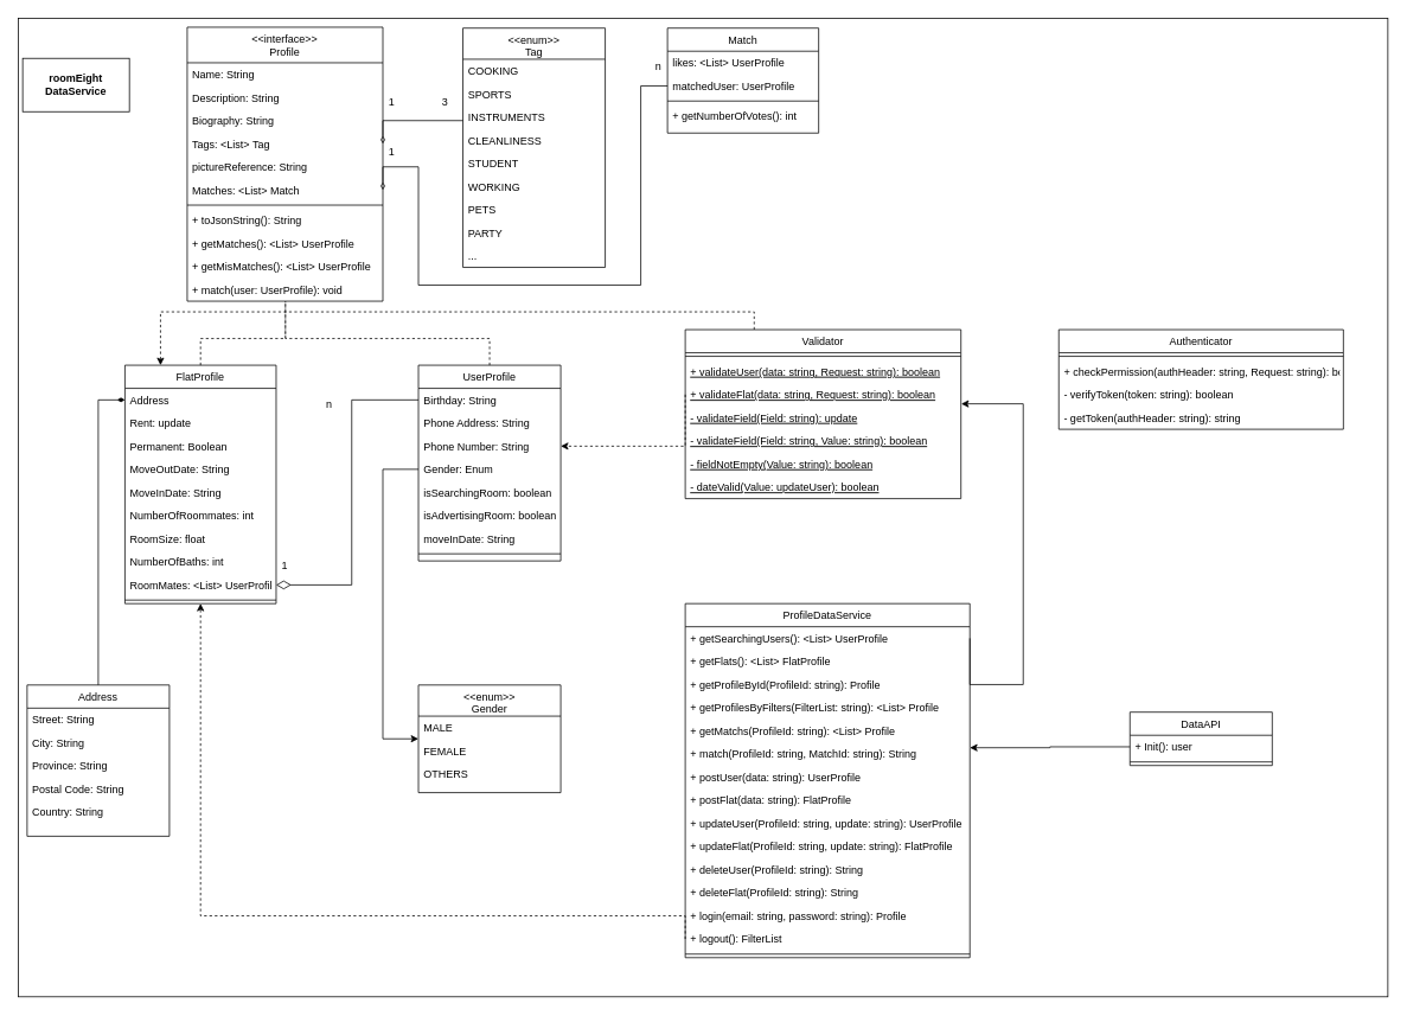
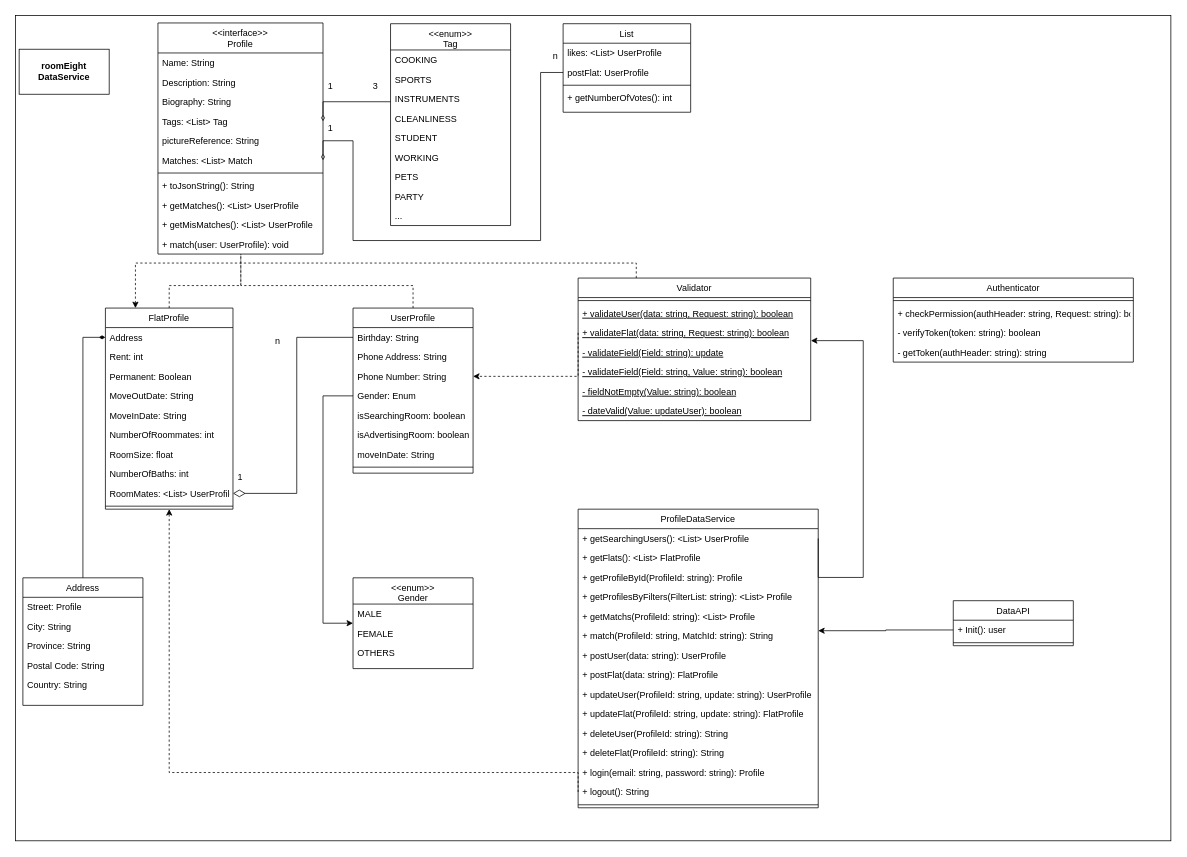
- <mxCell id="99" value="Match" style="swimlane;fontStyle=0;align=center;verticalAlign=top;childLayout=stackLayout;horizontal=1;startSize=26;horizontalStack=0;resizeParent=1;resizeLast=0;collapsible=1;marginBottom=0;rounded=0;shadow=0;strokeWidth=1;" parent="1" vertex="1"><mxGeometry x="750" y="31" width="170" height="118" as="geometry"><mxRectangle x="130" y="380" width="160" height="26" as="alternateBounds" /></mxGeometry></mxCell>
+ <mxCell id="99" value="List" style="swimlane;fontStyle=0;align=center;verticalAlign=top;childLayout=stackLayout;horizontal=1;startSize=26;horizontalStack=0;resizeParent=1;resizeLast=0;collapsible=1;marginBottom=0;rounded=0;shadow=0;strokeWidth=1;" parent="1" vertex="1"><mxGeometry x="750" y="31" width="170" height="118" as="geometry"><mxRectangle x="130" y="380" width="160" height="26" as="alternateBounds" /></mxGeometry></mxCell>
- <mxCell id="101" value="matchedUser: UserProfile" style="text;align=left;verticalAlign=top;spacingLeft=4;spacingRight=4;overflow=hidden;rotatable=0;points=[[0,0.5],[1,0.5]];portConstraint=eastwest;rounded=0;shadow=0;html=0;" parent="99" vertex="1"><mxGeometry y="52" width="170" height="26" as="geometry" /></mxCell>
+ <mxCell id="101" value="postFlat: UserProfile" style="text;align=left;verticalAlign=top;spacingLeft=4;spacingRight=4;overflow=hidden;rotatable=0;points=[[0,0.5],[1,0.5]];portConstraint=eastwest;rounded=0;shadow=0;html=0;" parent="99" vertex="1"><mxGeometry y="52" width="170" height="26" as="geometry" /></mxCell>
- <mxCell id="18" value="Rent: update" style="text;align=left;verticalAlign=top;spacingLeft=4;spacingRight=4;overflow=hidden;rotatable=0;points=[[0,0.5],[1,0.5]];portConstraint=eastwest;rounded=0;shadow=0;html=0;" parent="16" vertex="1"><mxGeometry y="52" width="170" height="26" as="geometry" /></mxCell>
+ <mxCell id="18" value="Rent: int" style="text;align=left;verticalAlign=top;spacingLeft=4;spacingRight=4;overflow=hidden;rotatable=0;points=[[0,0.5],[1,0.5]];portConstraint=eastwest;rounded=0;shadow=0;html=0;" parent="16" vertex="1"><mxGeometry y="52" width="170" height="26" as="geometry" /></mxCell>
- <mxCell id="39" value="Street: String" style="text;align=left;verticalAlign=top;spacingLeft=4;spacingRight=4;overflow=hidden;rotatable=0;points=[[0,0.5],[1,0.5]];portConstraint=eastwest;" parent="38" vertex="1"><mxGeometry y="26" width="160" height="26" as="geometry" /></mxCell>
+ <mxCell id="39" value="Street: Profile" style="text;align=left;verticalAlign=top;spacingLeft=4;spacingRight=4;overflow=hidden;rotatable=0;points=[[0,0.5],[1,0.5]];portConstraint=eastwest;" parent="38" vertex="1"><mxGeometry y="26" width="160" height="26" as="geometry" /></mxCell>
- <mxCell id="81" value="+ logout(): FilterList " style="text;align=left;verticalAlign=top;spacingLeft=4;spacingRight=4;overflow=hidden;rotatable=0;points=[[0,0.5],[1,0.5]];portConstraint=eastwest;rounded=0;shadow=0;html=0;" parent="67" vertex="1"><mxGeometry y="364" width="320" height="26" as="geometry" /></mxCell>
+ <mxCell id="81" value="+ logout(): String " style="text;align=left;verticalAlign=top;spacingLeft=4;spacingRight=4;overflow=hidden;rotatable=0;points=[[0,0.5],[1,0.5]];portConstraint=eastwest;rounded=0;shadow=0;html=0;" parent="67" vertex="1"><mxGeometry y="364" width="320" height="26" as="geometry" /></mxCell>
